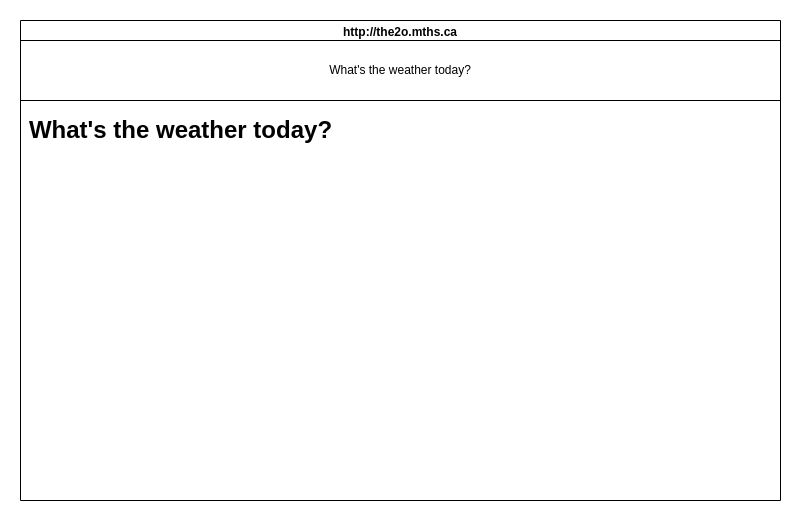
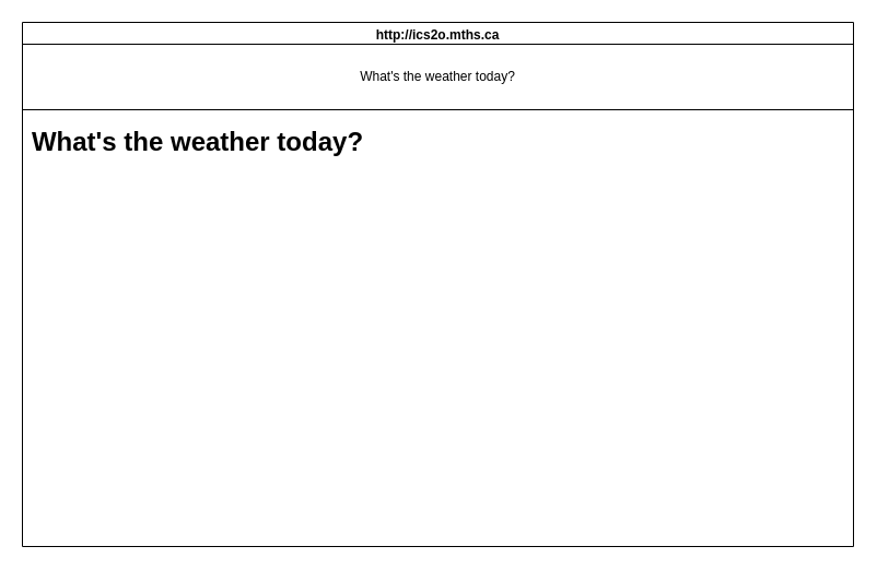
- <mxCell id="2" value="http://the2o.mths.ca" style="swimlane;whiteSpace=wrap;html=1;" parent="1" vertex="1"><mxGeometry x="20" y="20" width="760" height="480" as="geometry" /></mxCell>
+ <mxCell id="2" value="http://ics2o.mths.ca" style="swimlane;whiteSpace=wrap;html=1;" parent="1" vertex="1"><mxGeometry x="20" y="20" width="760" height="480" as="geometry" /></mxCell>
